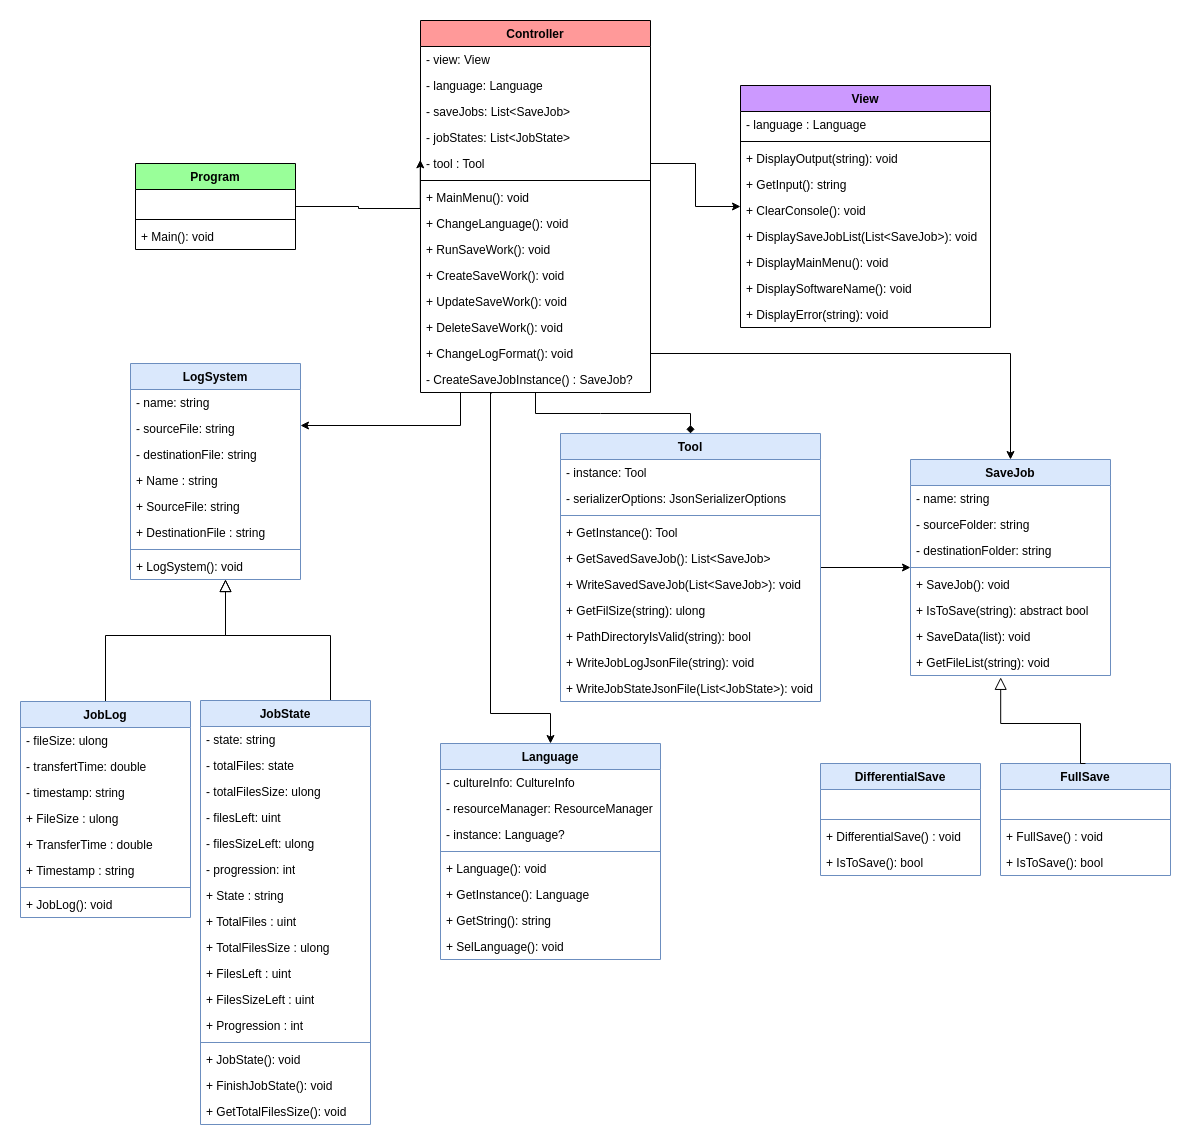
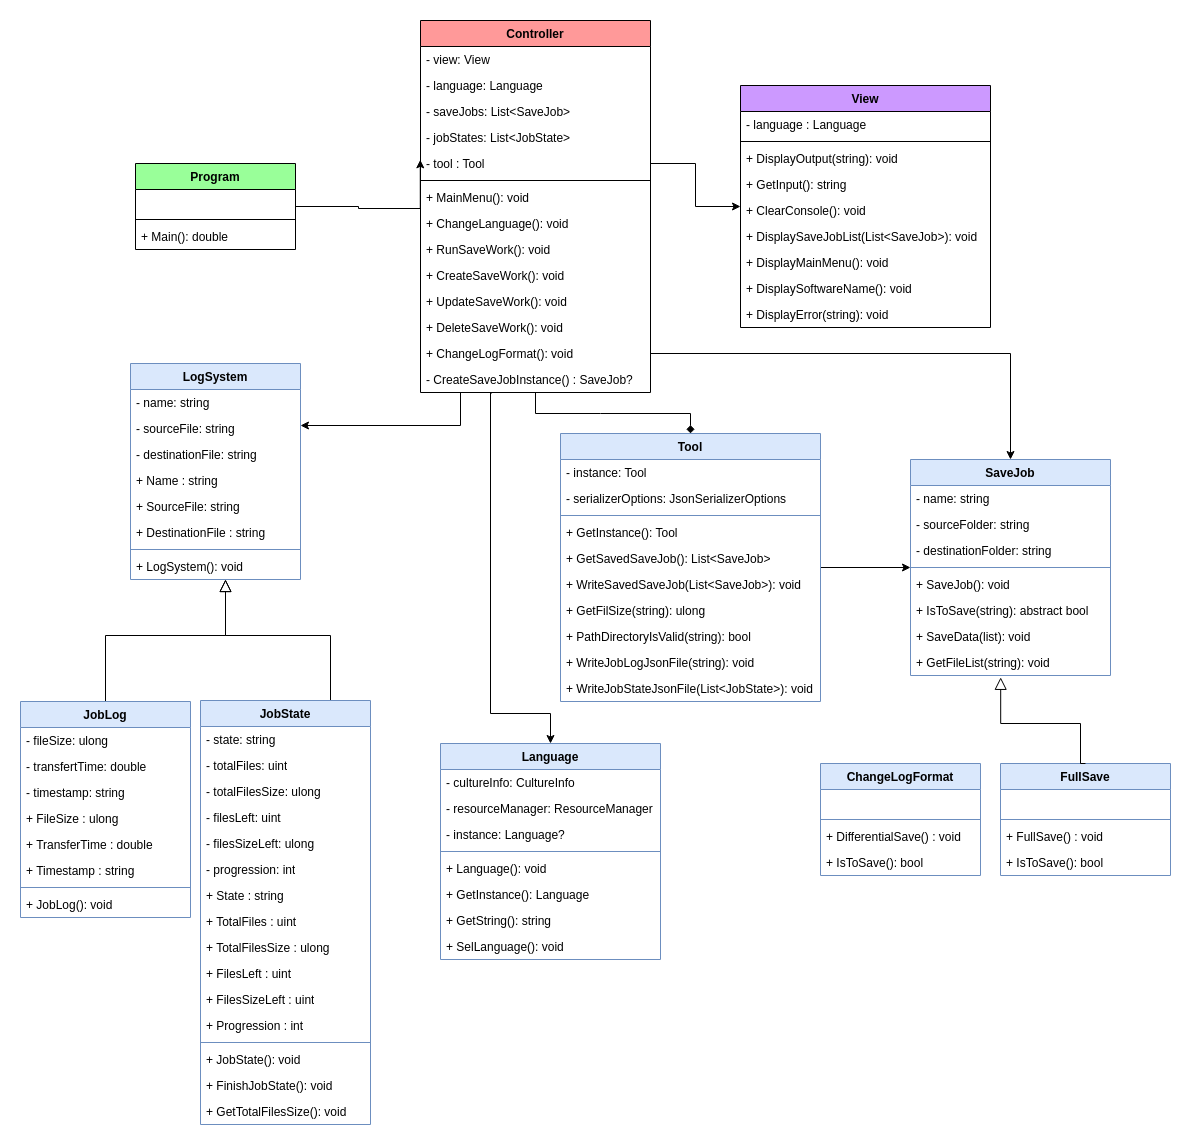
- <mxCell id="112" value="+ Main(): void" style="text;strokeColor=none;fillColor=none;align=left;verticalAlign=top;spacingLeft=4;spacingRight=4;overflow=hidden;rotatable=0;points=[[0,0.5],[1,0.5]];portConstraint=eastwest;whiteSpace=wrap;html=1;" parent="109" vertex="1"><mxGeometry y="60" width="160" height="26" as="geometry" /></mxCell>
+ <mxCell id="112" value="+ Main(): double" style="text;strokeColor=none;fillColor=none;align=left;verticalAlign=top;spacingLeft=4;spacingRight=4;overflow=hidden;rotatable=0;points=[[0,0.5],[1,0.5]];portConstraint=eastwest;whiteSpace=wrap;html=1;" parent="109" vertex="1"><mxGeometry y="60" width="160" height="26" as="geometry" /></mxCell>
- <mxCell id="84" value="- totalFiles: state" style="text;strokeColor=none;fillColor=none;align=left;verticalAlign=top;spacingLeft=4;spacingRight=4;overflow=hidden;rotatable=0;points=[[0,0.5],[1,0.5]];portConstraint=eastwest;whiteSpace=wrap;html=1;" parent="82" vertex="1"><mxGeometry y="52" width="170" height="26" as="geometry" /></mxCell>
+ <mxCell id="84" value="- totalFiles: uint" style="text;strokeColor=none;fillColor=none;align=left;verticalAlign=top;spacingLeft=4;spacingRight=4;overflow=hidden;rotatable=0;points=[[0,0.5],[1,0.5]];portConstraint=eastwest;whiteSpace=wrap;html=1;" parent="82" vertex="1"><mxGeometry y="52" width="170" height="26" as="geometry" /></mxCell>
- <mxCell id="37" value="DifferentialSave" style="swimlane;fontStyle=1;align=center;verticalAlign=top;childLayout=stackLayout;horizontal=1;startSize=26;horizontalStack=0;resizeParent=1;resizeParentMax=0;resizeLast=0;collapsible=1;marginBottom=0;whiteSpace=wrap;html=1;fillColor=#dae8fc;strokeColor=#6c8ebf;" parent="1" vertex="1"><mxGeometry x="820" y="763" width="160" height="112" as="geometry" /></mxCell>
+ <mxCell id="37" value="ChangeLogFormat" style="swimlane;fontStyle=1;align=center;verticalAlign=top;childLayout=stackLayout;horizontal=1;startSize=26;horizontalStack=0;resizeParent=1;resizeParentMax=0;resizeLast=0;collapsible=1;marginBottom=0;whiteSpace=wrap;html=1;fillColor=#dae8fc;strokeColor=#6c8ebf;" parent="1" vertex="1"><mxGeometry x="820" y="763" width="160" height="112" as="geometry" /></mxCell>
